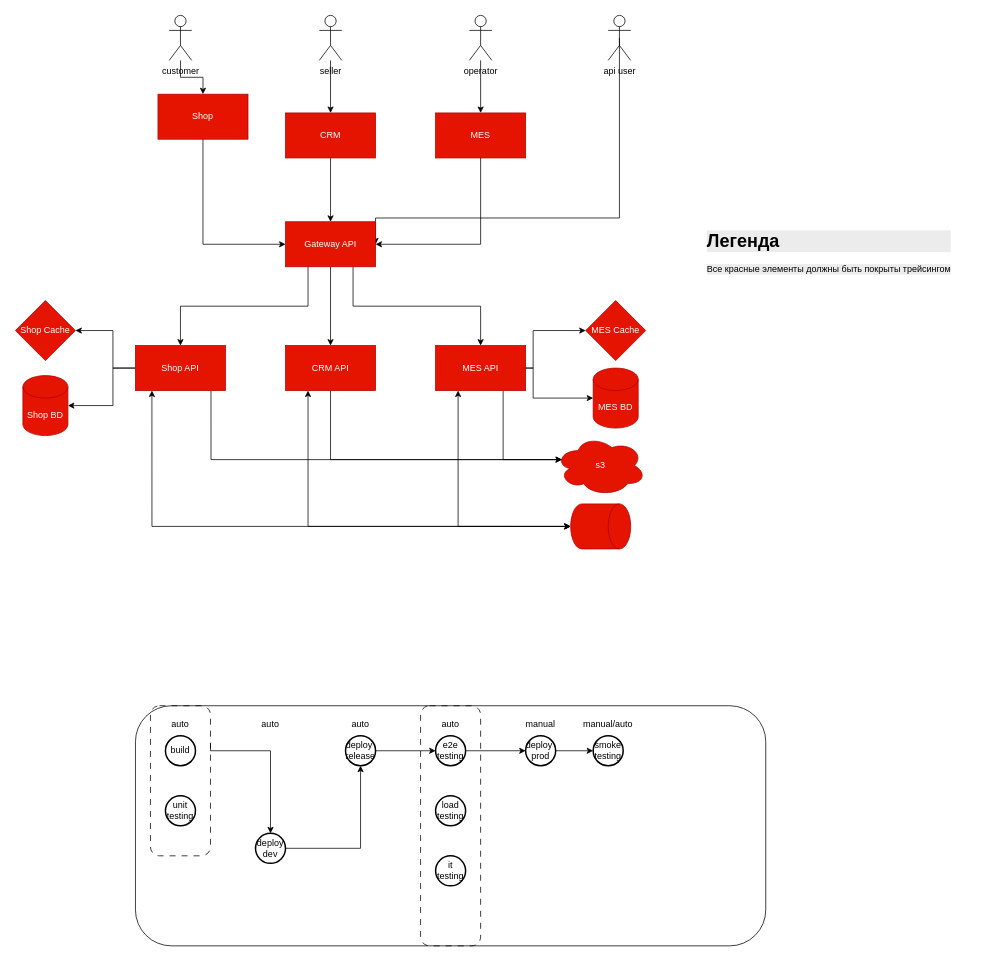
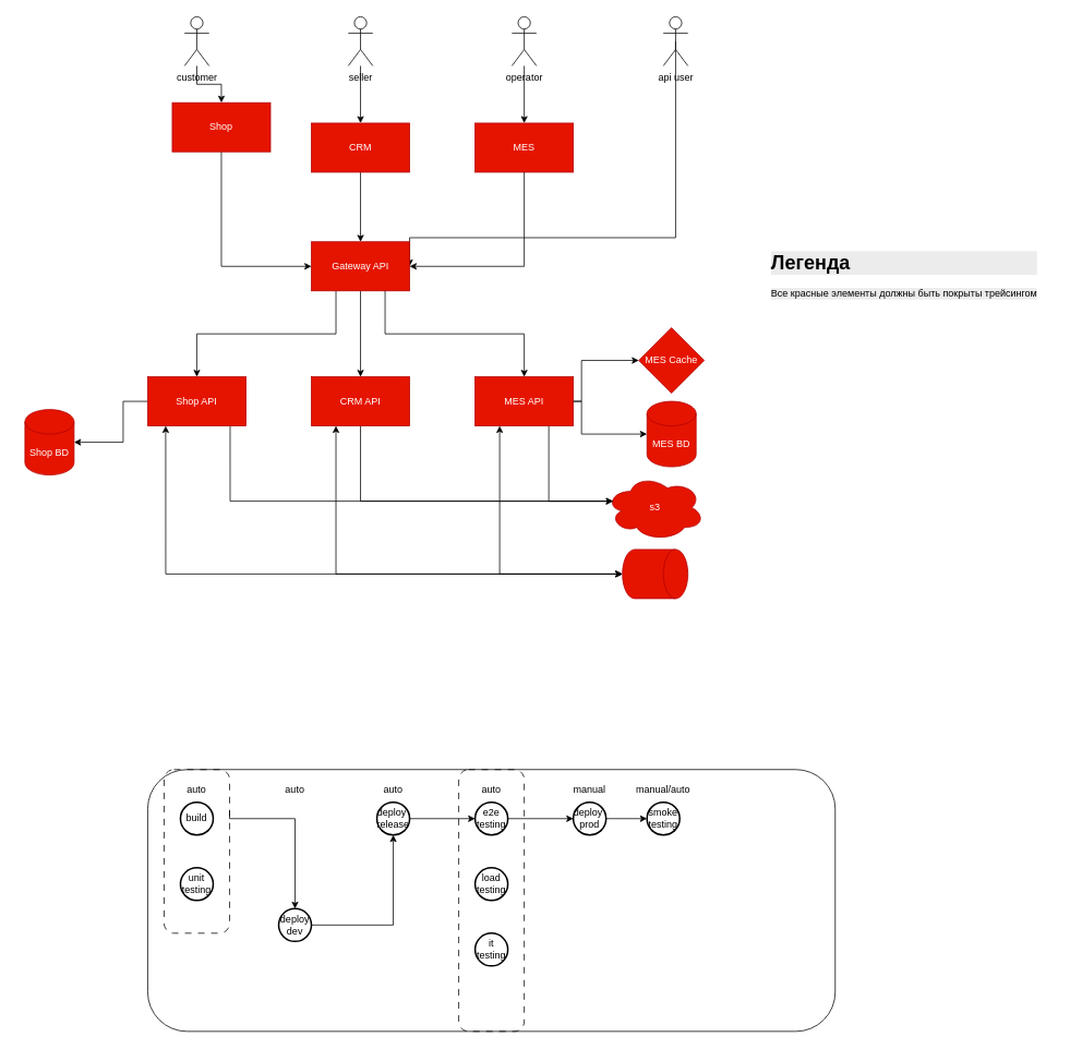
- <mxCell id="28" value="Shop Cache" style="rhombus;whiteSpace=wrap;html=1;fillColor=#e51400;fontColor=#ffffff;strokeColor=#B20000;" parent="1" vertex="1"><mxGeometry x="20" y="400" width="80" height="80" as="geometry" /></mxCell>
- <mxCell id="7" value="" style="edgeStyle=orthogonalEdgeStyle;rounded=0;orthogonalLoop=1;jettySize=auto;html=1;exitX=0;exitY=0.5;exitDx=0;exitDy=0;" parent="1" source="23" target="28" edge="1"><mxGeometry relative="1" as="geometry"><mxPoint x="221.04" y="480" as="sourcePoint" /><mxPoint x="150" y="550" as="targetPoint" /><Array as="points"><mxPoint x="150" y="490" /></Array></mxGeometry></mxCell>
